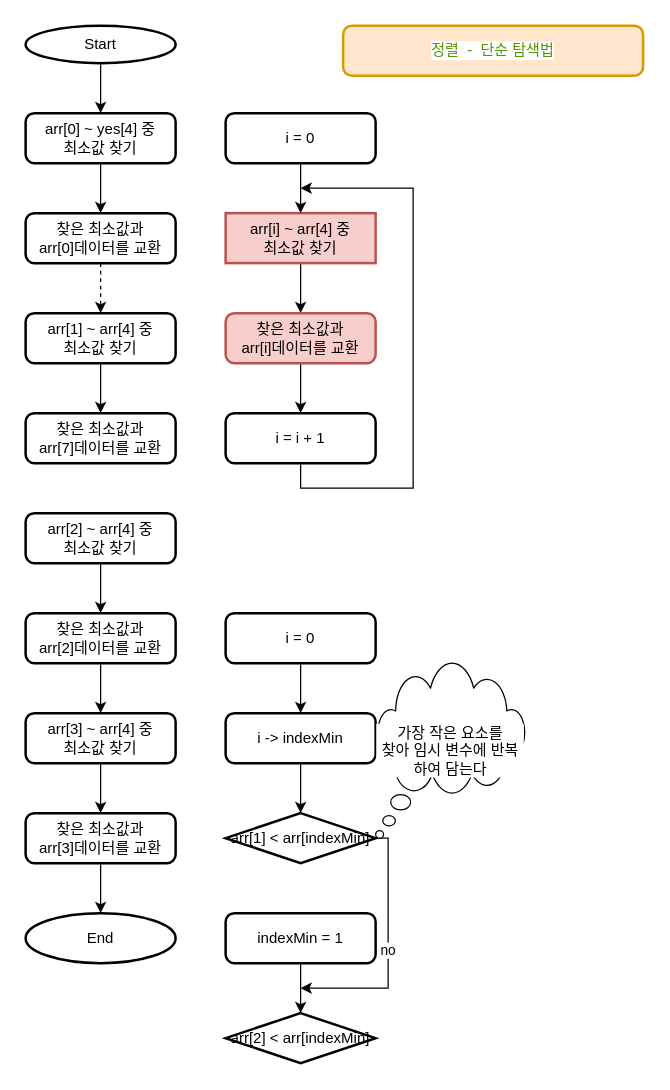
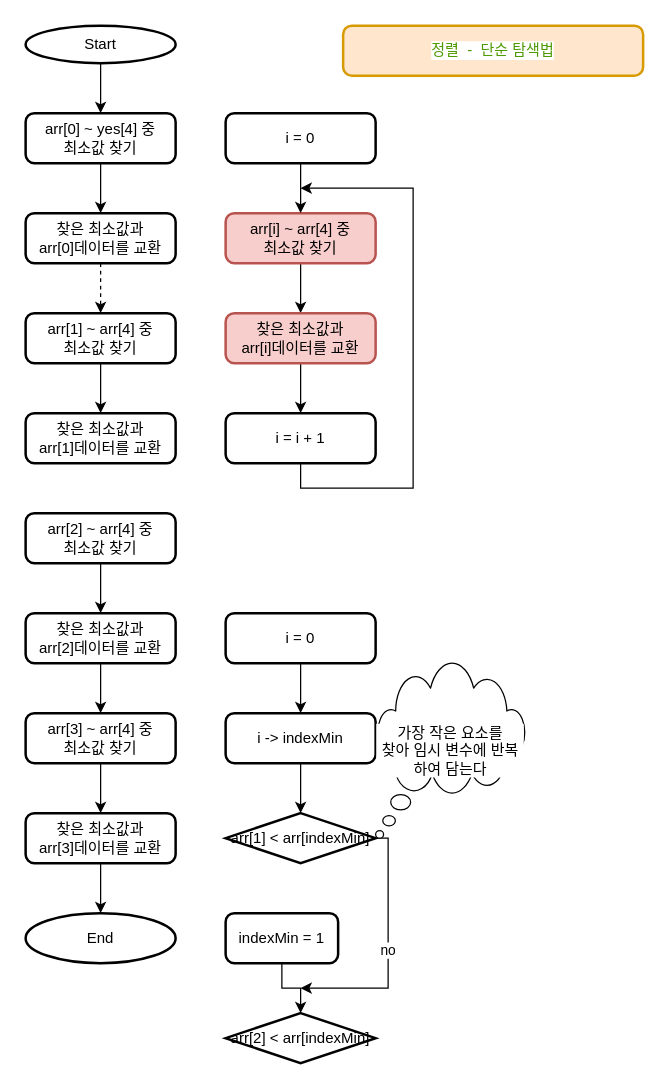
- <mxCell id="22" value="arr[i] ~ arr[4] 중 &lt;br&gt;최소값 찾기" style="whiteSpace=wrap;html=1;absoluteArcSize=1;arcSize=14;strokeWidth=2;fillColor=#f8cecc;strokeColor=#b85450;rounded=0;" parent="1" vertex="1"><mxGeometry x="180" y="170" width="120" height="40" as="geometry" /></mxCell>
+ <mxCell id="22" value="arr[i] ~ arr[4] 중 &lt;br&gt;최소값 찾기" style="rounded=1;whiteSpace=wrap;html=1;absoluteArcSize=1;arcSize=14;strokeWidth=2;fillColor=#f8cecc;strokeColor=#b85450;" parent="1" vertex="1"><mxGeometry x="180" y="170" width="120" height="40" as="geometry" /></mxCell>
- <mxCell id="11" value="찾은 최소값과&lt;br&gt;arr[7]데이터를 교환" style="rounded=1;whiteSpace=wrap;html=1;absoluteArcSize=1;arcSize=14;strokeWidth=2;" parent="1" vertex="1"><mxGeometry x="20" y="330" width="120" height="40" as="geometry" /></mxCell>
+ <mxCell id="11" value="찾은 최소값과&lt;br&gt;arr[1]데이터를 교환" style="rounded=1;whiteSpace=wrap;html=1;absoluteArcSize=1;arcSize=14;strokeWidth=2;" parent="1" vertex="1"><mxGeometry x="20" y="330" width="120" height="40" as="geometry" /></mxCell>
- <mxCell id="34" value="indexMin = 1" style="rounded=1;whiteSpace=wrap;html=1;absoluteArcSize=1;arcSize=14;strokeWidth=2;" parent="1" vertex="1"><mxGeometry x="180" y="730" width="120" height="40" as="geometry" /></mxCell>
+ <mxCell id="34" value="indexMin = 1" style="rounded=1;whiteSpace=wrap;html=1;absoluteArcSize=1;arcSize=14;strokeWidth=2;" parent="1" vertex="1"><mxGeometry x="180" y="730" width="90" height="40" as="geometry" /></mxCell>
